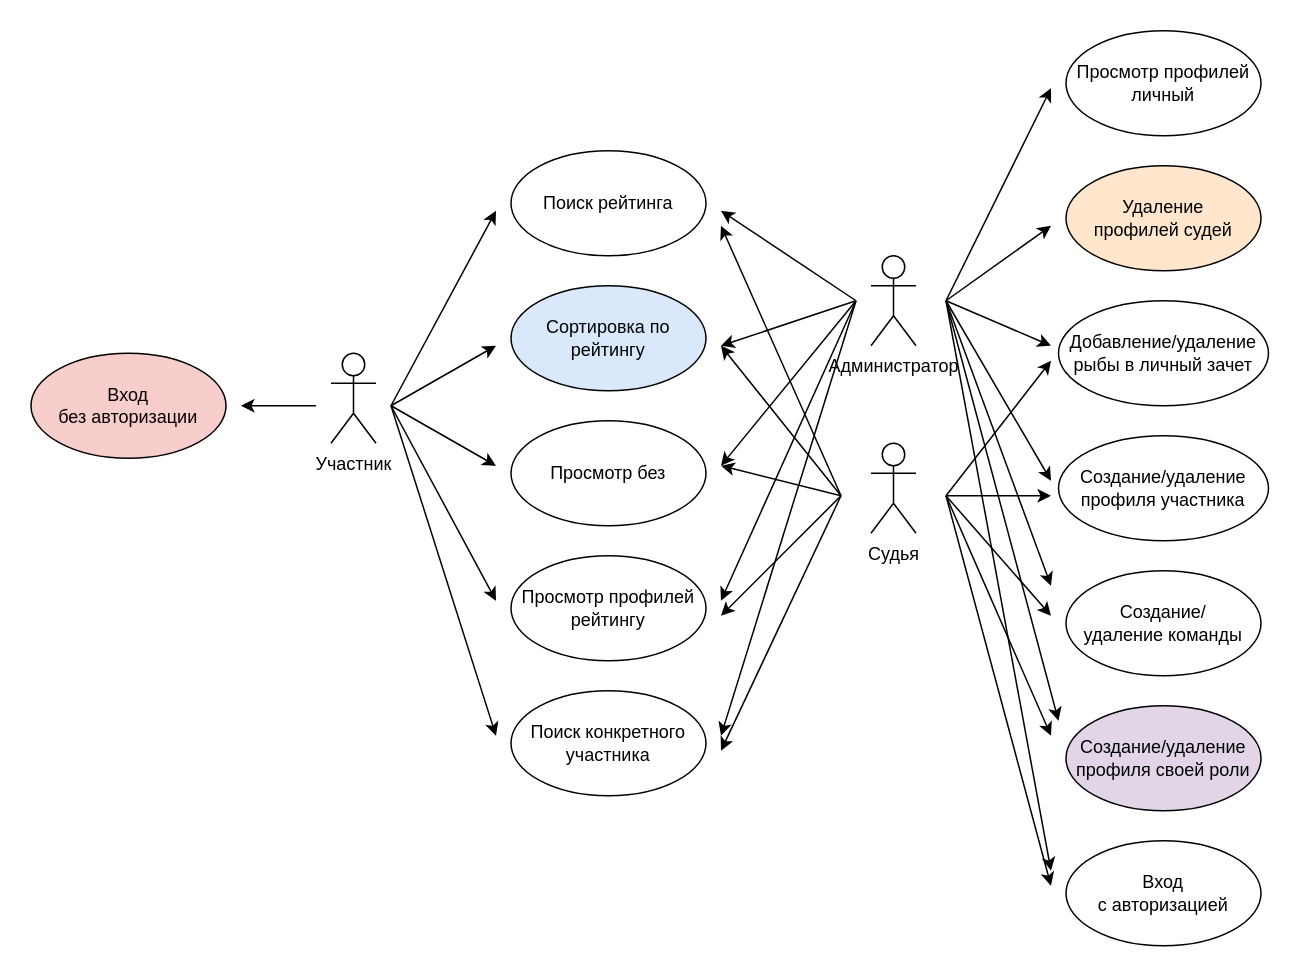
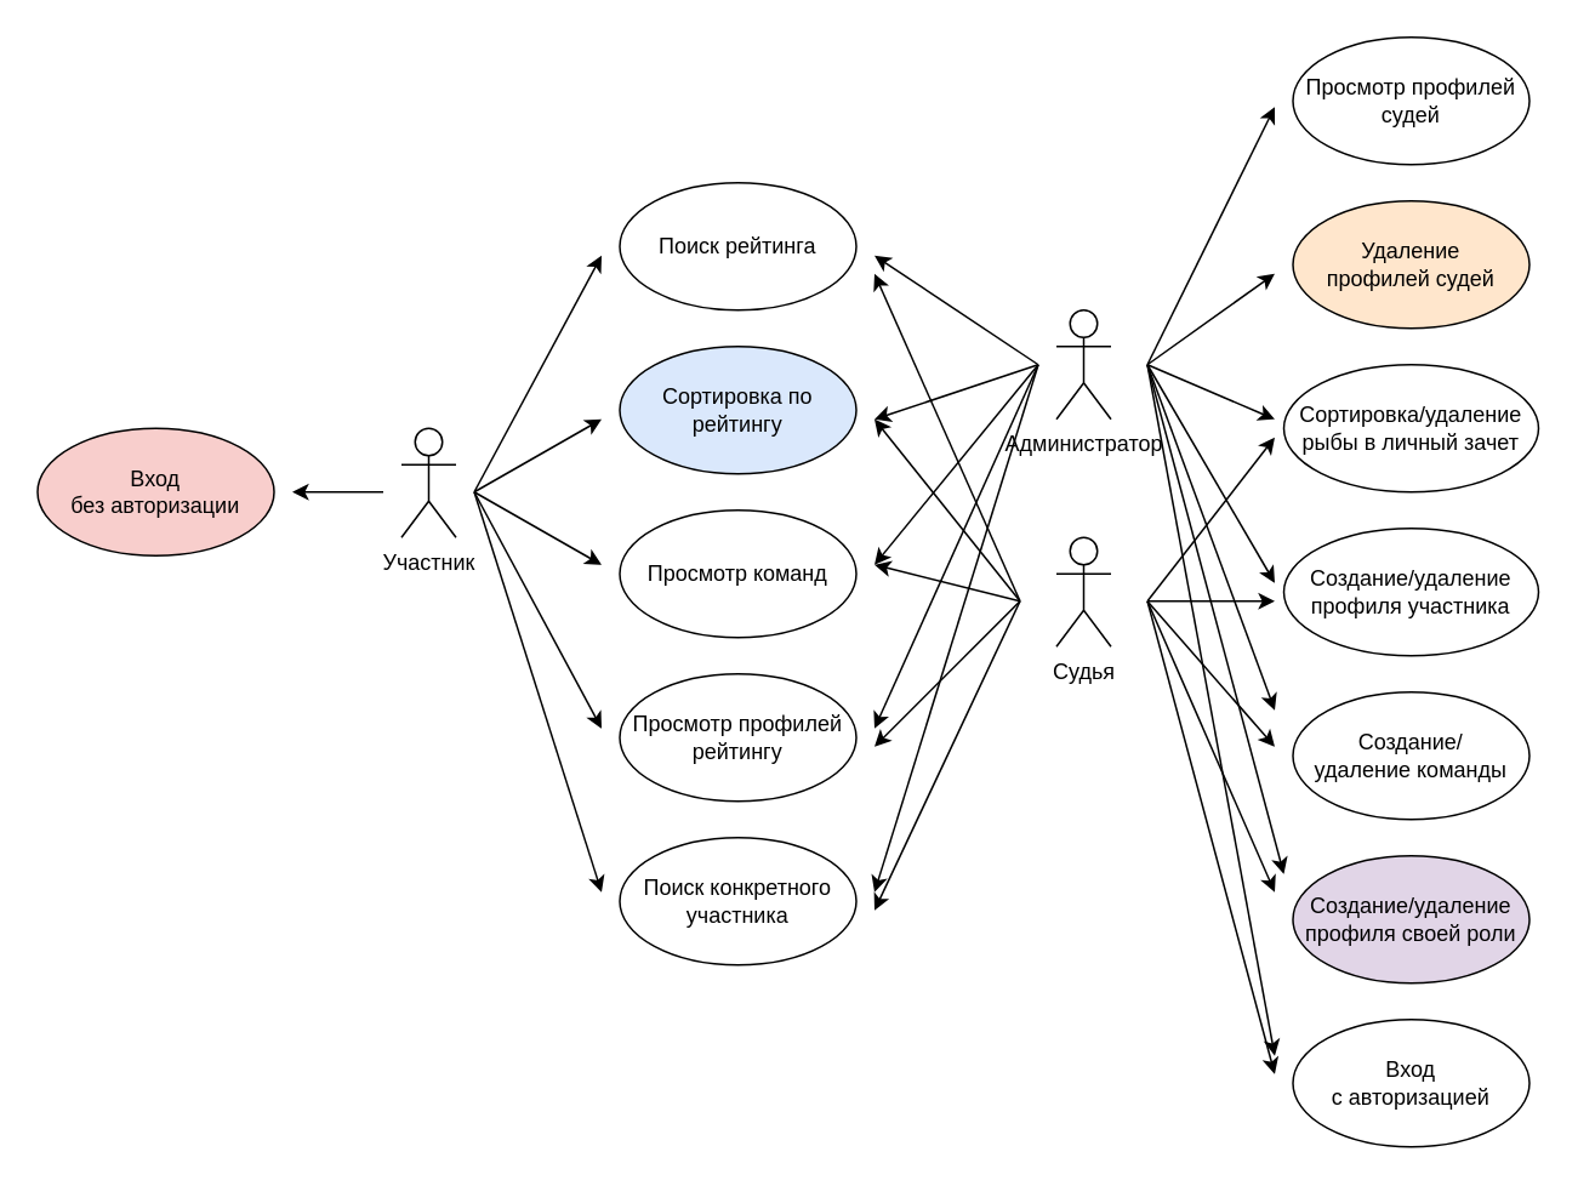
- <mxCell id="13" value="Просмотр профилей личный" style="ellipse;whiteSpace=wrap;html=1;" parent="1" vertex="1"><mxGeometry x="710" y="20" width="130" height="70" as="geometry" /></mxCell>
+ <mxCell id="13" value="Просмотр профилей судей" style="ellipse;whiteSpace=wrap;html=1;" parent="1" vertex="1"><mxGeometry x="710" y="20" width="130" height="70" as="geometry" /></mxCell>
- <mxCell id="8" value="Добавление/удаление рыбы в личный зачет" style="ellipse;whiteSpace=wrap;html=1;" parent="1" vertex="1"><mxGeometry x="705" y="200" width="140" height="70" as="geometry" /></mxCell>
+ <mxCell id="8" value="Сортировка/удаление рыбы в личный зачет" style="ellipse;whiteSpace=wrap;html=1;" parent="1" vertex="1"><mxGeometry x="705" y="200" width="140" height="70" as="geometry" /></mxCell>
- <mxCell id="12" value="Просмотр без" style="ellipse;whiteSpace=wrap;html=1;" parent="1" vertex="1"><mxGeometry x="340" y="280" width="130" height="70" as="geometry" /></mxCell>
+ <mxCell id="12" value="Просмотр команд" style="ellipse;whiteSpace=wrap;html=1;" parent="1" vertex="1"><mxGeometry x="340" y="280" width="130" height="70" as="geometry" /></mxCell>
